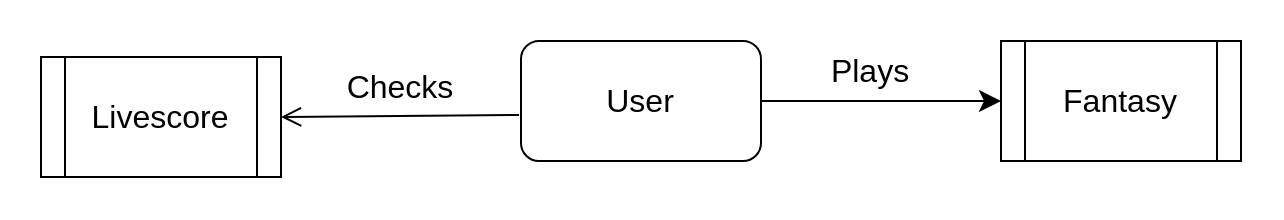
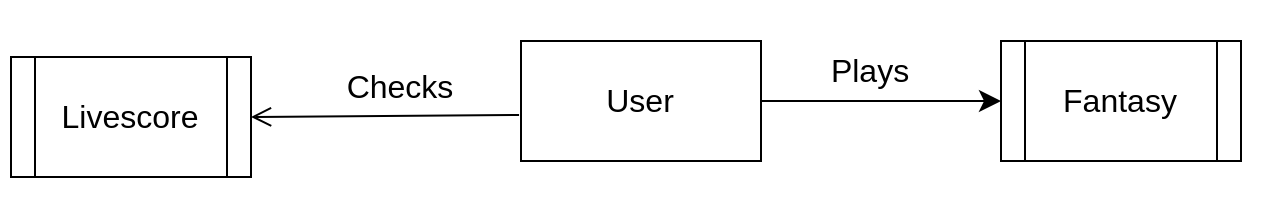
- <mxCell id="2" value="User" style="whiteSpace=wrap;html=1;fontSize=16;rounded=1;" vertex="1" parent="1"><mxGeometry x="260" y="20" width="120" height="60" as="geometry" /></mxCell>
+ <mxCell id="2" value="User" style="rounded=0;whiteSpace=wrap;html=1;fontSize=16;" vertex="1" parent="1"><mxGeometry x="260" y="20" width="120" height="60" as="geometry" /></mxCell>
- <mxCell id="3" value="Livescore" style="shape=process;whiteSpace=wrap;html=1;backgroundOutline=1;fontSize=16;" vertex="1" parent="1"><mxGeometry x="20" y="28" width="120" height="60" as="geometry" /></mxCell>
+ <mxCell id="3" value="Livescore" style="shape=process;whiteSpace=wrap;html=1;backgroundOutline=1;fontSize=16;" vertex="1" parent="1"><mxGeometry x="5" y="28" width="120" height="60" as="geometry" /></mxCell>
